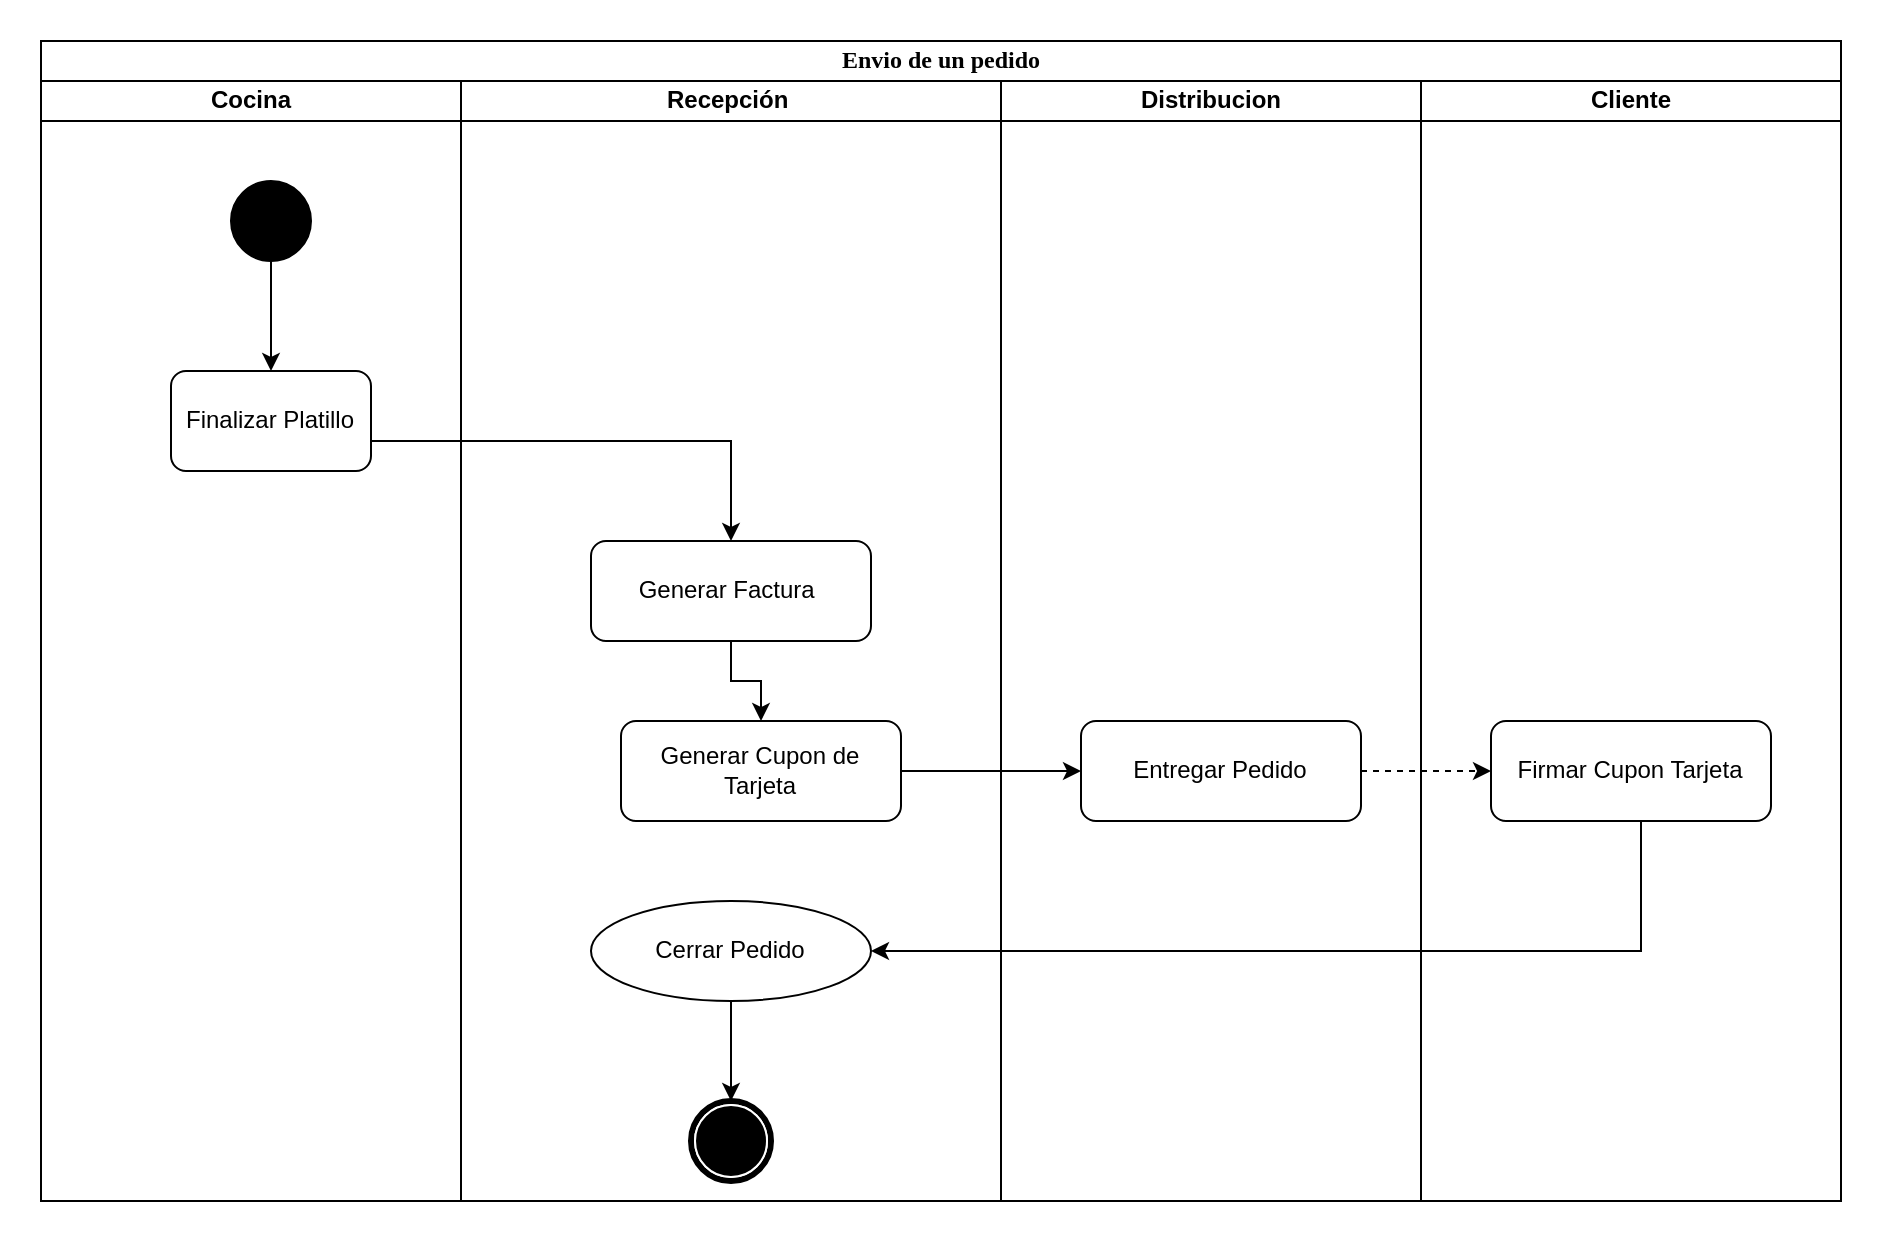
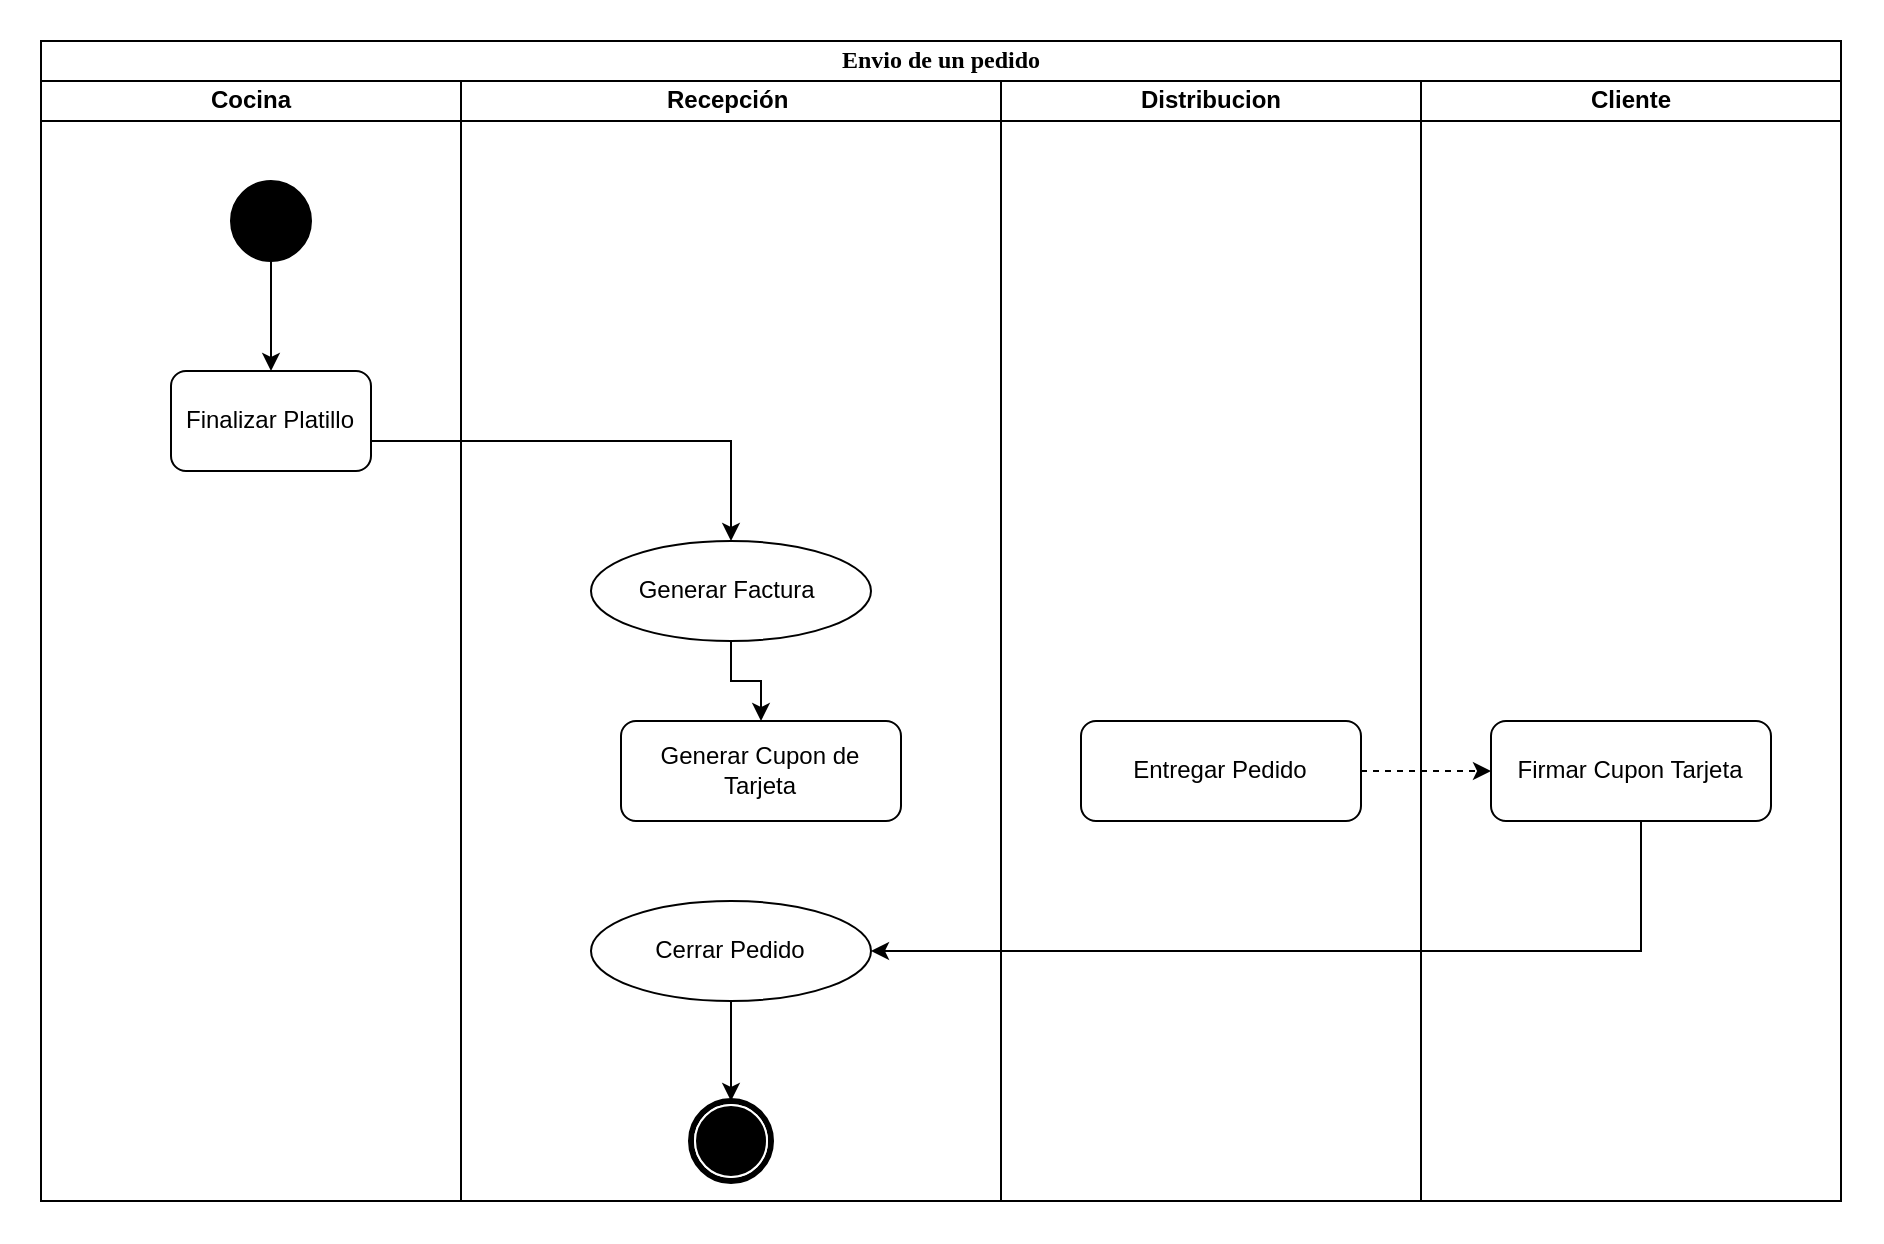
- <mxCell id="11" value="Generar Factura&amp;nbsp;" style="rounded=1;whiteSpace=wrap;html=1;" parent="7" vertex="1"><mxGeometry x="65" y="230" width="140" height="50" as="geometry" /></mxCell>
+ <mxCell id="11" value="Generar Factura&amp;nbsp;" style="ellipse;whiteSpace=wrap;html=1;" parent="7" vertex="1"><mxGeometry x="65" y="230" width="140" height="50" as="geometry" /></mxCell>
- <mxCell id="19" style="edgeStyle=orthogonalEdgeStyle;rounded=0;orthogonalLoop=1;jettySize=auto;html=1;" parent="2" source="12" target="15" edge="1"><mxGeometry relative="1" as="geometry"><Array as="points"><mxPoint x="520" y="365" /><mxPoint x="520" y="365" /></Array></mxGeometry></mxCell>
